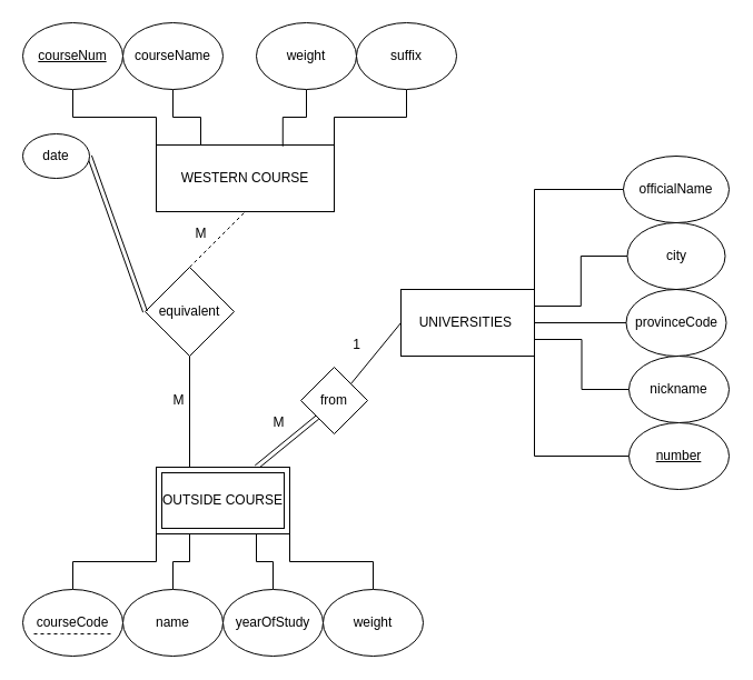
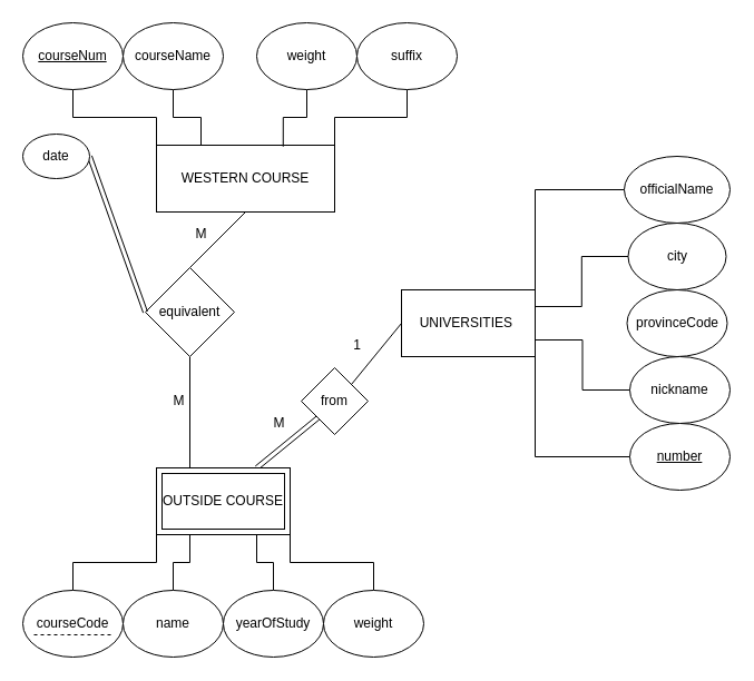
- <mxCell id="37" style="edgeStyle=none;rounded=0;orthogonalLoop=1;jettySize=auto;html=1;exitX=0.5;exitY=0;exitDx=0;exitDy=0;entryX=0.5;entryY=1;entryDx=0;entryDy=0;endArrow=none;endFill=0;dashed=1;" edge="1" parent="1" source="38" target="3"><mxGeometry relative="1" as="geometry" /></mxCell>
+ <mxCell id="37" style="edgeStyle=none;rounded=0;orthogonalLoop=1;jettySize=auto;html=1;exitX=0.5;exitY=0;exitDx=0;exitDy=0;entryX=0.5;entryY=1;entryDx=0;entryDy=0;endArrow=none;endFill=0;" edge="1" parent="1" source="38" target="3"><mxGeometry relative="1" as="geometry" /></mxCell>
- <mxCell id="20" style="edgeStyle=orthogonalEdgeStyle;rounded=0;orthogonalLoop=1;jettySize=auto;html=1;exitX=0;exitY=0.5;exitDx=0;exitDy=0;endArrow=none;endFill=0;" edge="1" parent="1" source="21" target="7"><mxGeometry relative="1" as="geometry" /></mxCell>
